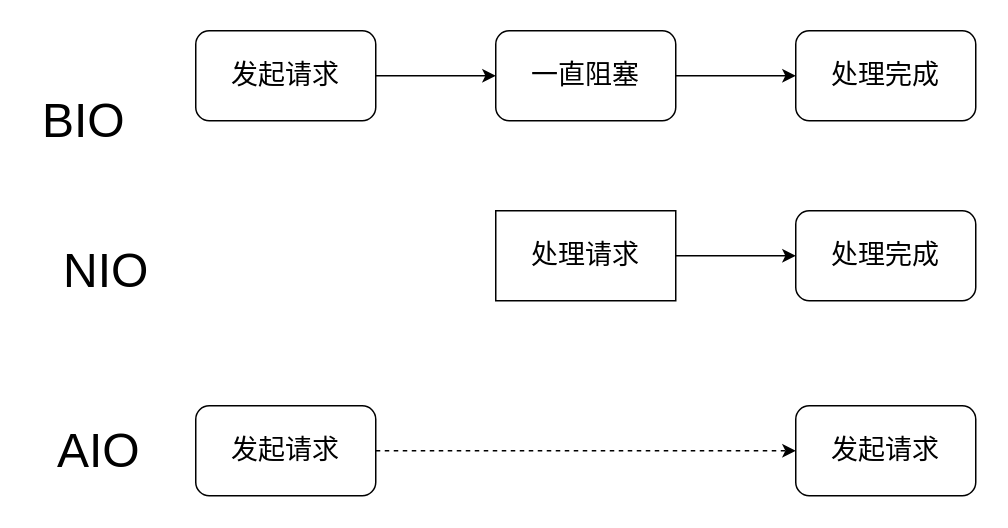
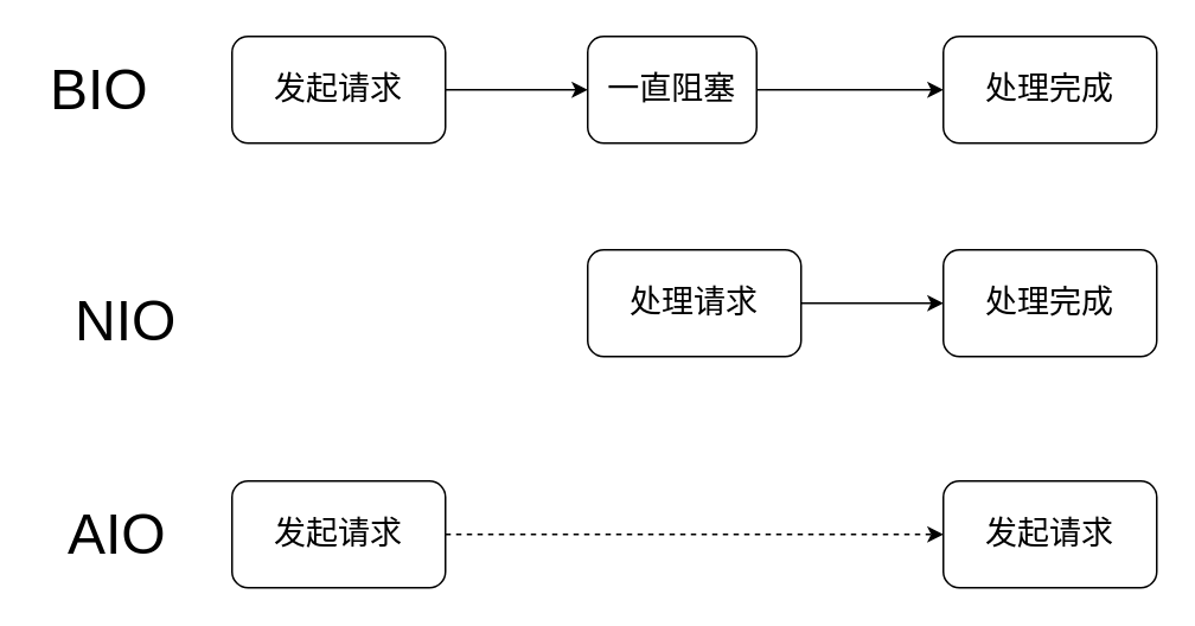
- <mxCell id="5" value="一直阻塞" style="rounded=1;whiteSpace=wrap;html=1;fontSize=18;" vertex="1" parent="1"><mxGeometry x="330" y="20" width="120" height="60" as="geometry" /></mxCell>
+ <mxCell id="5" value="一直阻塞" style="rounded=1;whiteSpace=wrap;html=1;fontSize=18;" vertex="1" parent="1"><mxGeometry x="330" y="20" width="95" height="60" as="geometry" /></mxCell>
- <mxCell id="13" value="&lt;font style=&quot;font-size: 32px&quot;&gt;BIO&lt;/font&gt;" style="text;html=1;resizable=0;autosize=1;align=center;verticalAlign=middle;points=[];fillColor=none;strokeColor=none;rounded=0;fontSize=18;" vertex="1" parent="1"><mxGeometry x="20" y="65" width="70" height="30" as="geometry" /></mxCell>
+ <mxCell id="13" value="&lt;font style=&quot;font-size: 32px&quot;&gt;BIO&lt;/font&gt;" style="text;html=1;resizable=0;autosize=1;align=center;verticalAlign=middle;points=[];fillColor=none;strokeColor=none;rounded=0;fontSize=18;" vertex="1" parent="1"><mxGeometry x="20" y="35" width="70" height="30" as="geometry" /></mxCell>
- <mxCell id="8" value="处理请求" style="whiteSpace=wrap;html=1;fontSize=18;rounded=0;" vertex="1" parent="1"><mxGeometry x="330" y="140" width="120" height="60" as="geometry" /></mxCell>
+ <mxCell id="8" value="处理请求" style="rounded=1;whiteSpace=wrap;html=1;fontSize=18;" vertex="1" parent="1"><mxGeometry x="330" y="140" width="120" height="60" as="geometry" /></mxCell>
